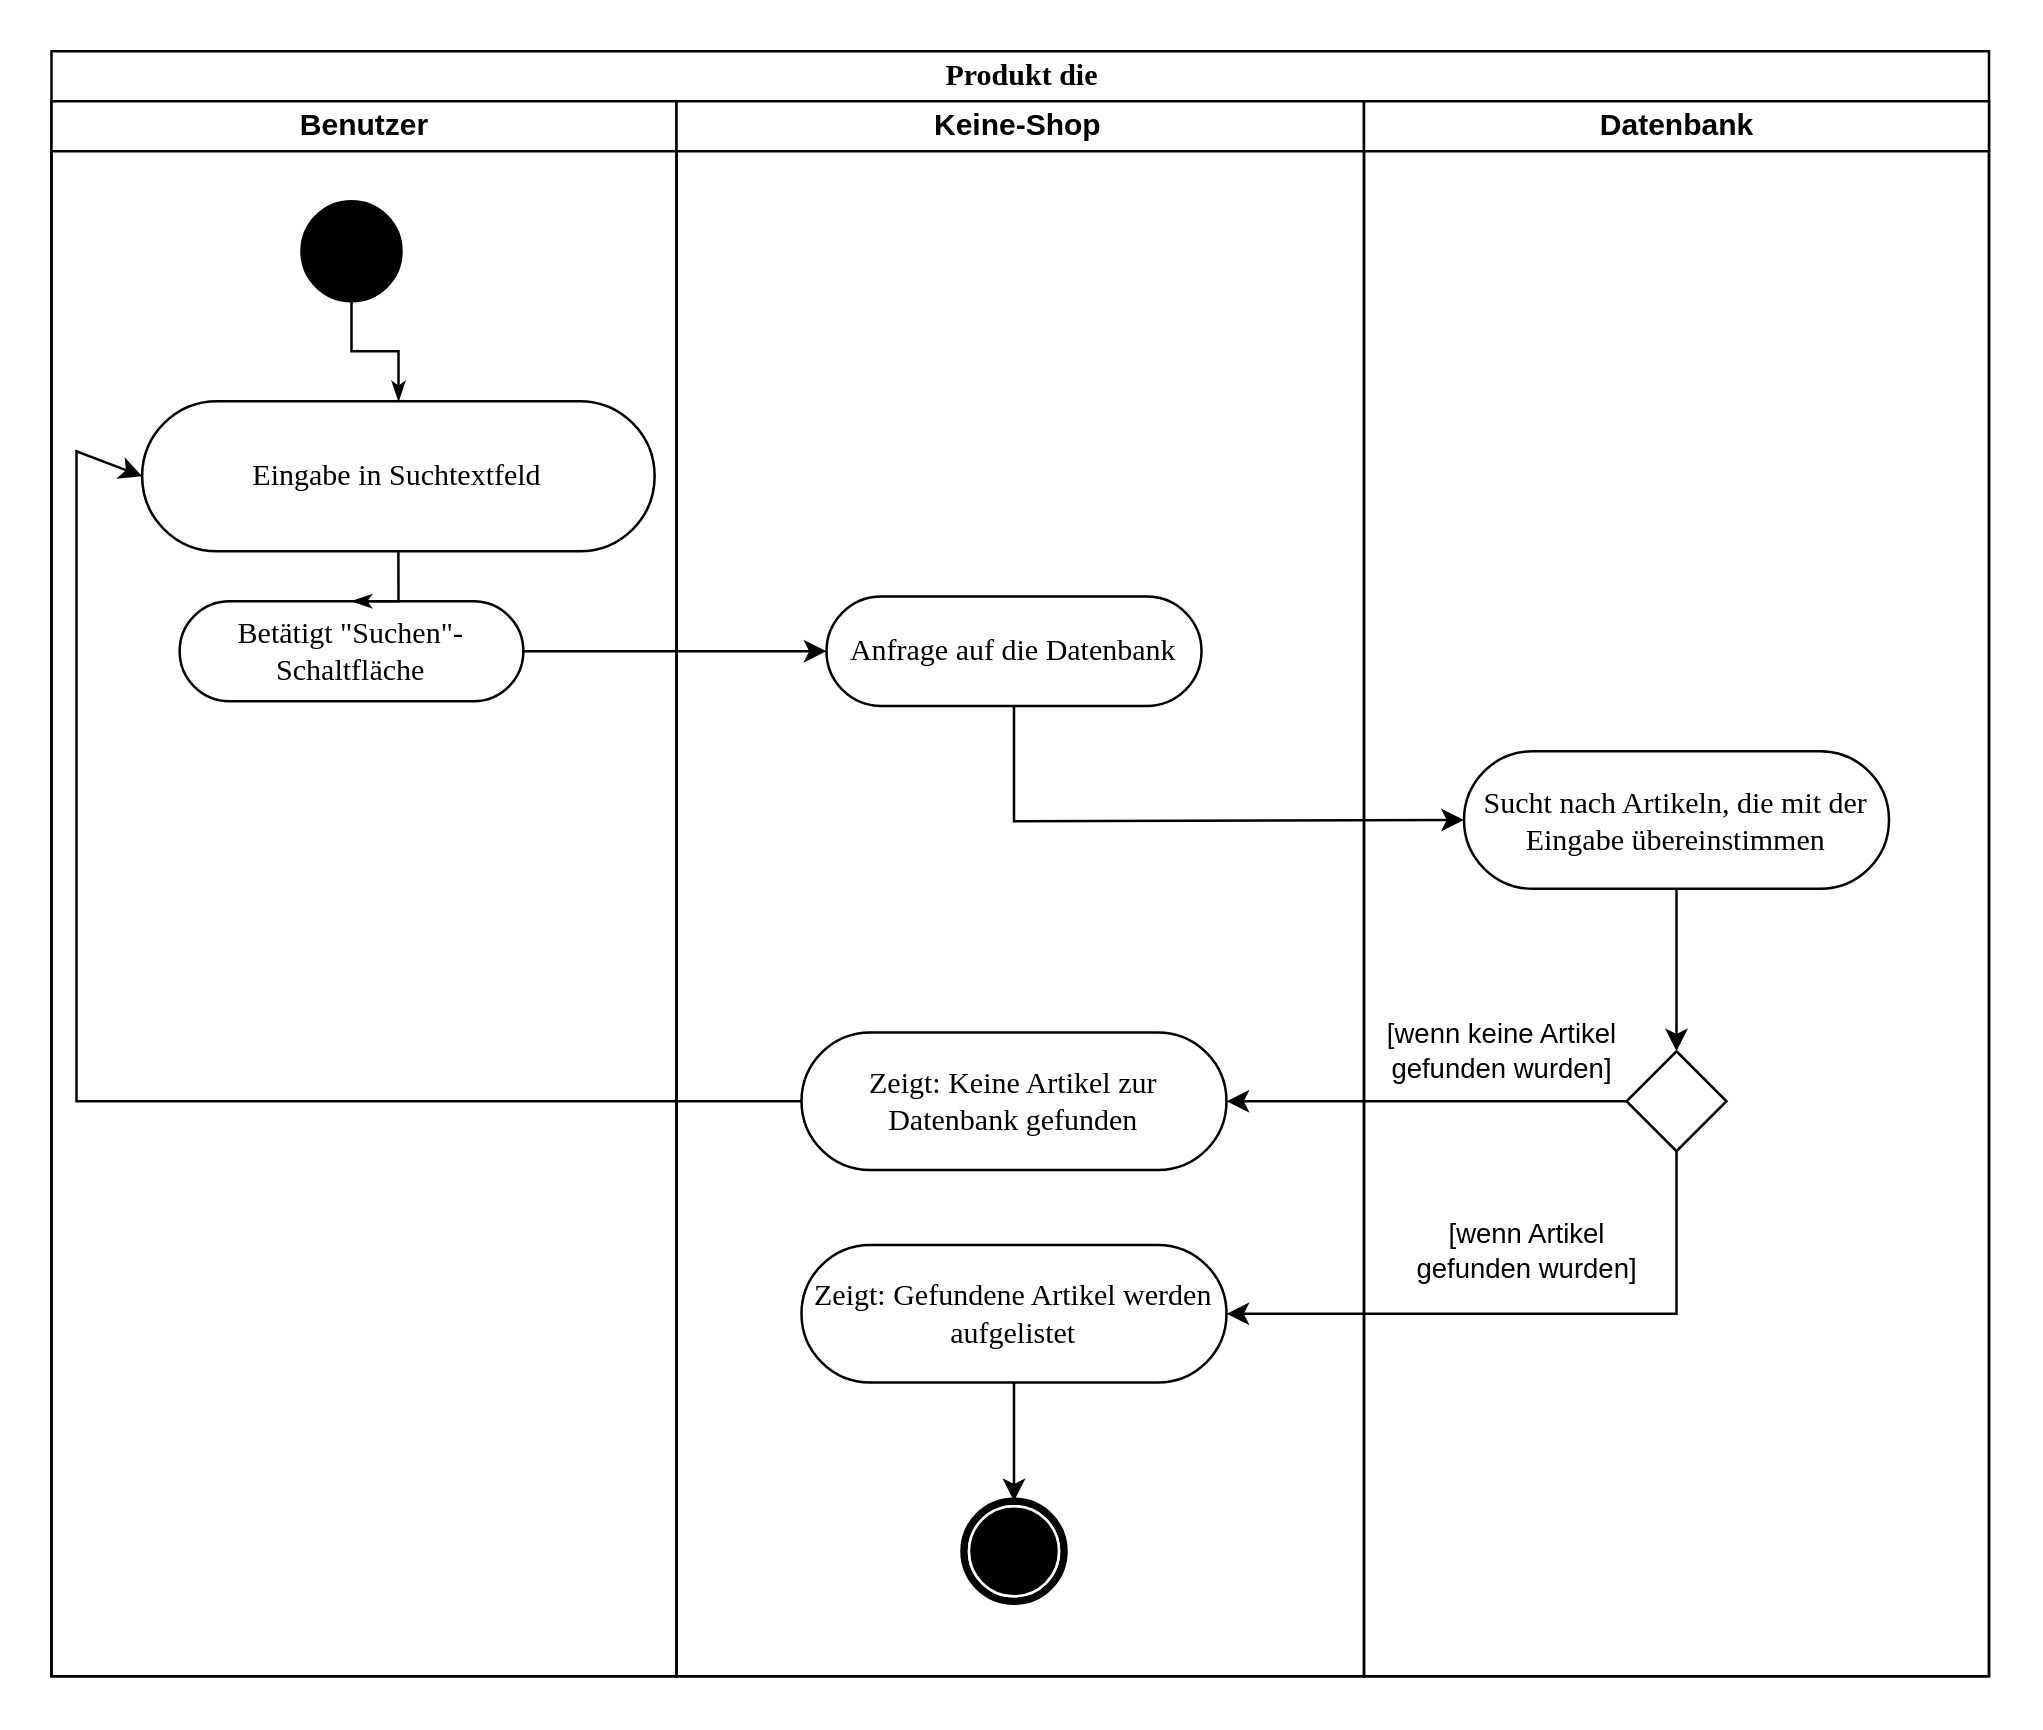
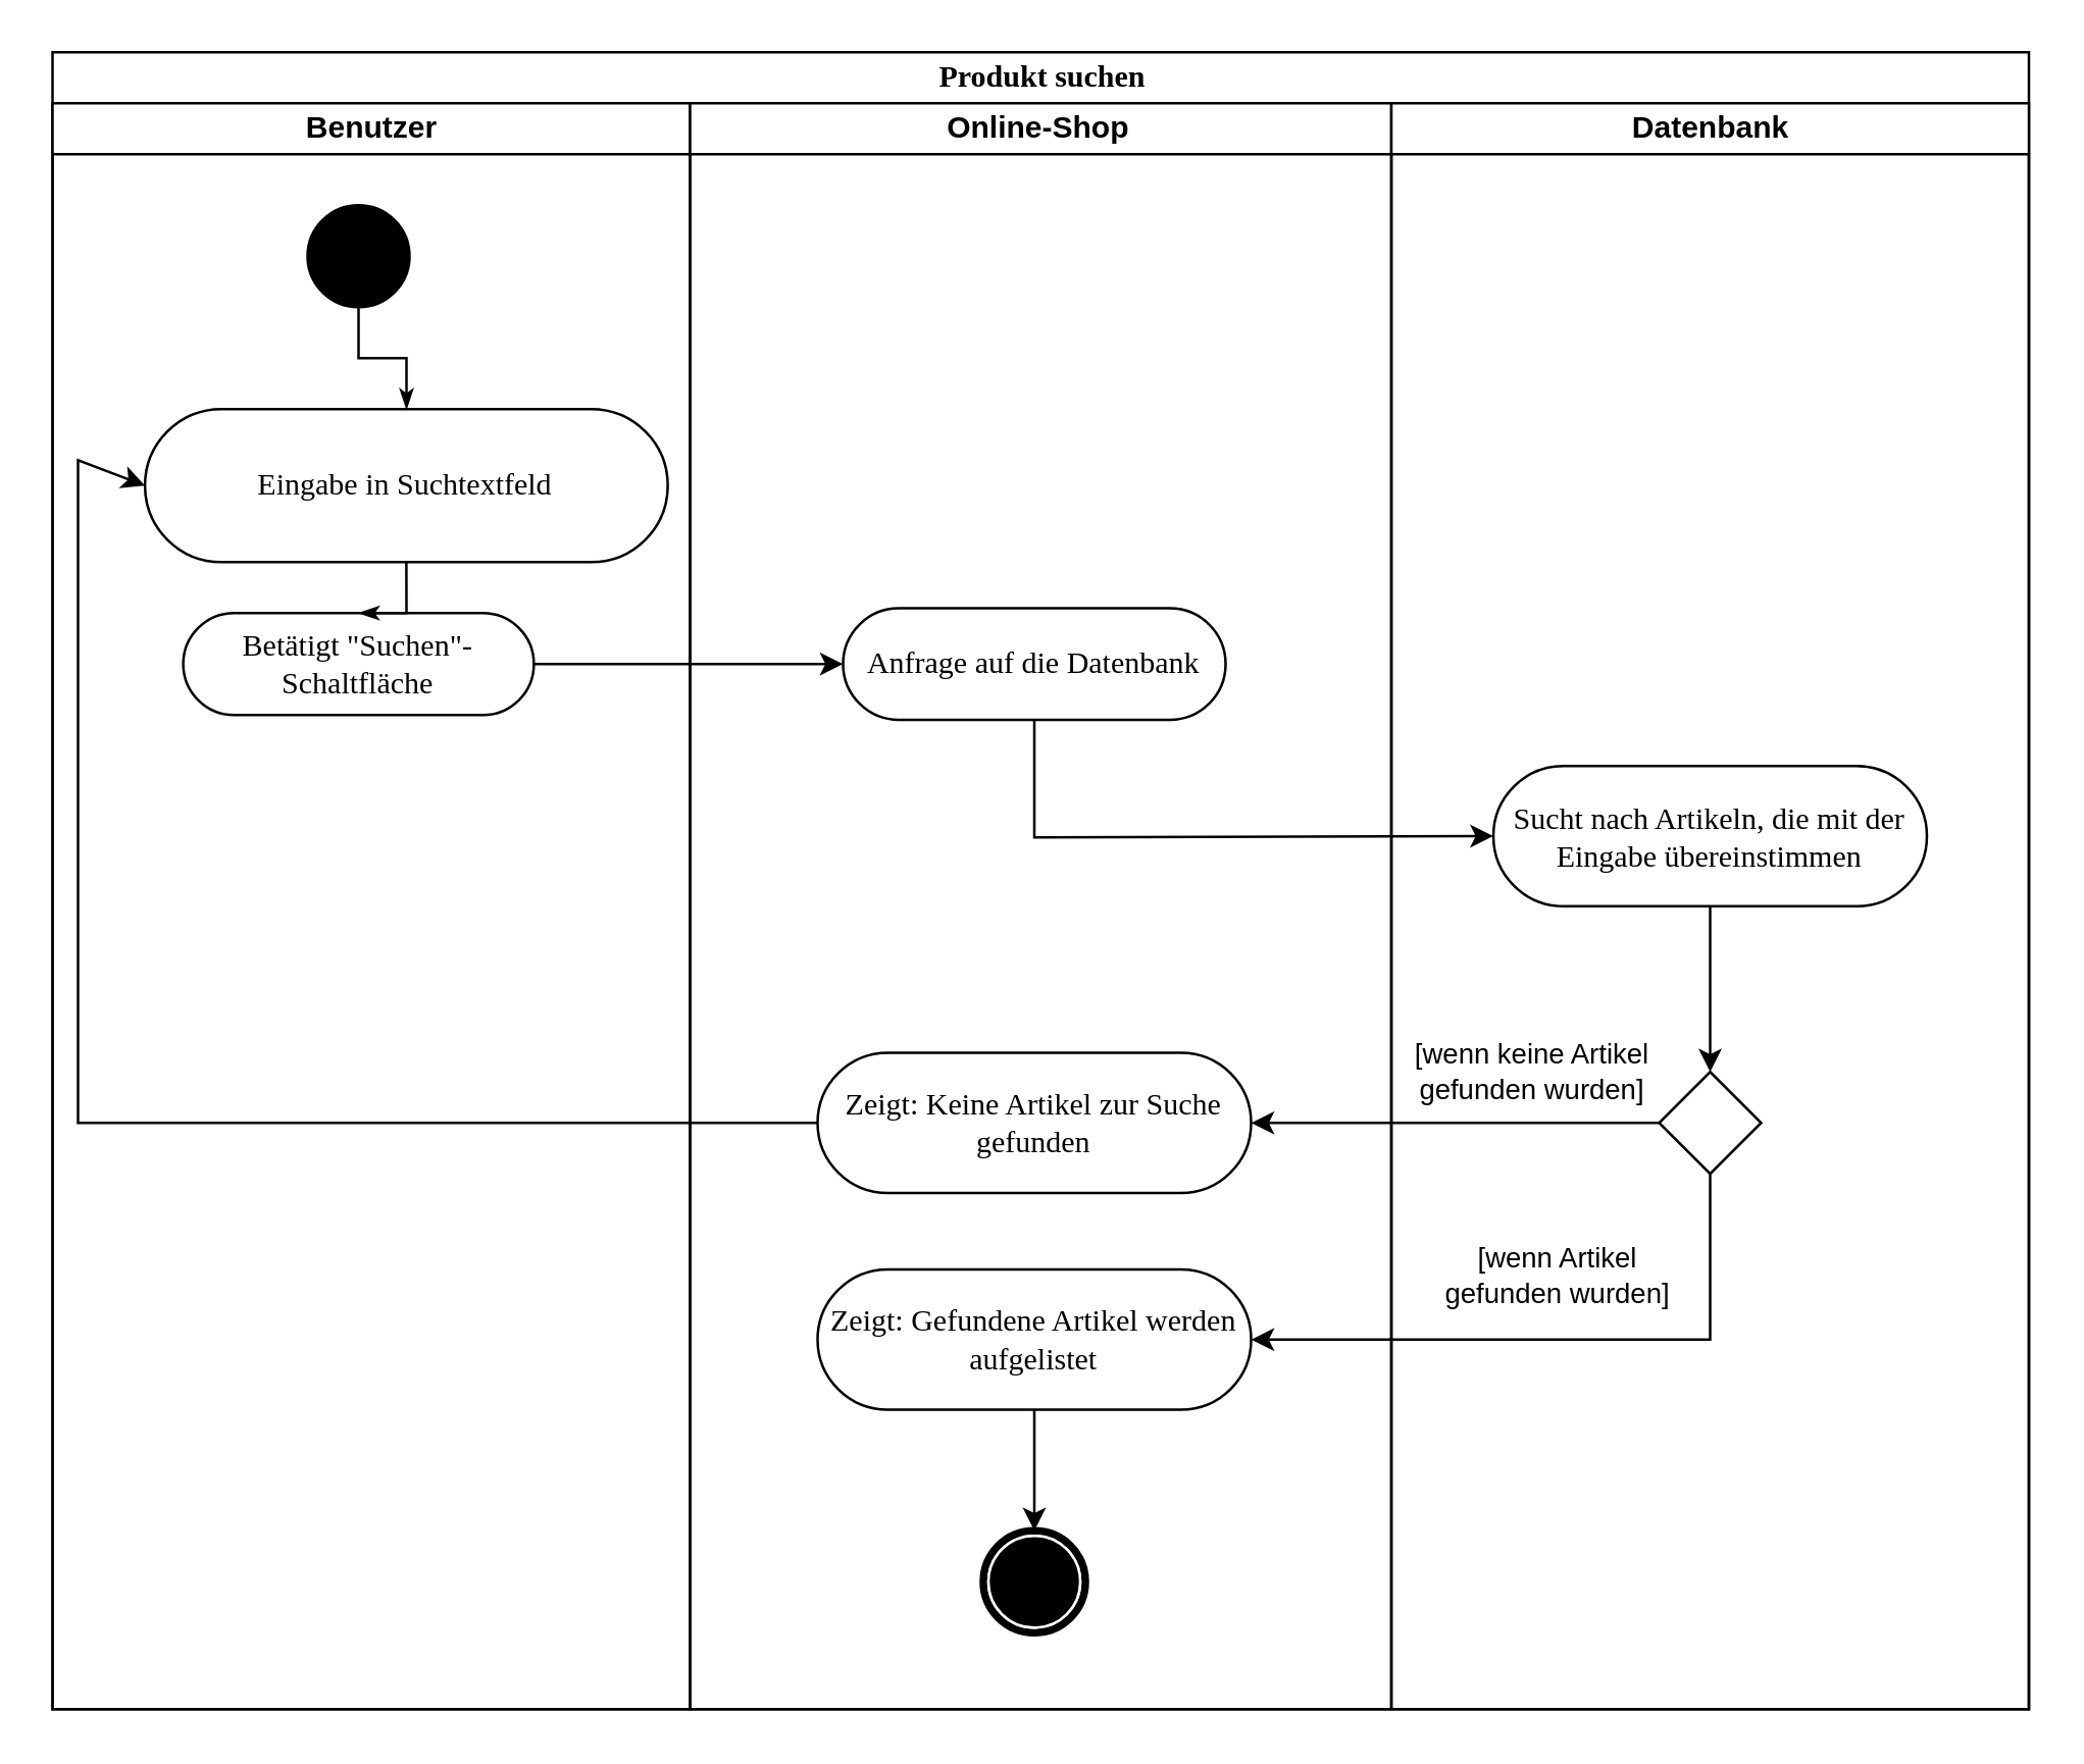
- <mxCell id="2" value="Produkt die" style="swimlane;html=1;childLayout=stackLayout;startSize=20;rounded=0;shadow=0;comic=0;labelBackgroundColor=none;strokeWidth=1;fontFamily=Verdana;fontSize=12;align=center;" parent="1" vertex="1"><mxGeometry x="20" y="20" width="775" height="650" as="geometry" /></mxCell>
+ <mxCell id="2" value="Produkt suchen" style="swimlane;html=1;childLayout=stackLayout;startSize=20;rounded=0;shadow=0;comic=0;labelBackgroundColor=none;strokeWidth=1;fontFamily=Verdana;fontSize=12;align=center;" parent="1" vertex="1"><mxGeometry x="20" y="20" width="775" height="650" as="geometry" /></mxCell>
- <mxCell id="11" value="Keine-Shop&amp;nbsp;" style="swimlane;html=1;startSize=20;" parent="2" vertex="1"><mxGeometry x="250" y="20" width="275" height="630" as="geometry" /></mxCell>
+ <mxCell id="11" value="Online-Shop&amp;nbsp;" style="swimlane;html=1;startSize=20;" parent="2" vertex="1"><mxGeometry x="250" y="20" width="275" height="630" as="geometry" /></mxCell>
- <mxCell id="15" value="Zeigt: Keine Artikel zur Datenbank gefunden" style="rounded=1;whiteSpace=wrap;html=1;shadow=0;comic=0;labelBackgroundColor=none;strokeWidth=1;fontFamily=Verdana;fontSize=12;align=center;arcSize=50;" vertex="1" parent="11"><mxGeometry x="50" y="372.5" width="170" height="55" as="geometry" /></mxCell>
+ <mxCell id="15" value="Zeigt: Keine Artikel zur Suche gefunden" style="rounded=1;whiteSpace=wrap;html=1;shadow=0;comic=0;labelBackgroundColor=none;strokeWidth=1;fontFamily=Verdana;fontSize=12;align=center;arcSize=50;" vertex="1" parent="11"><mxGeometry x="50" y="372.5" width="170" height="55" as="geometry" /></mxCell>
